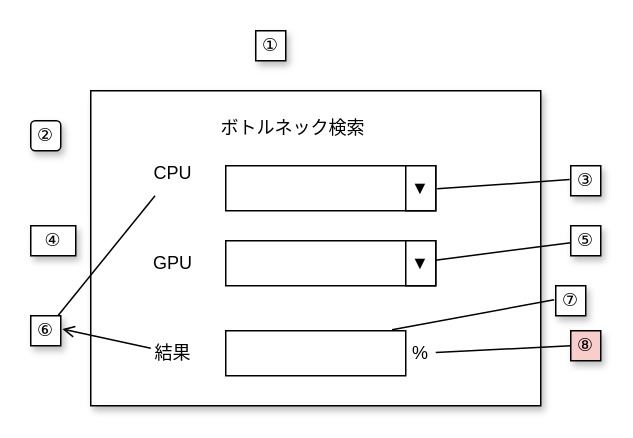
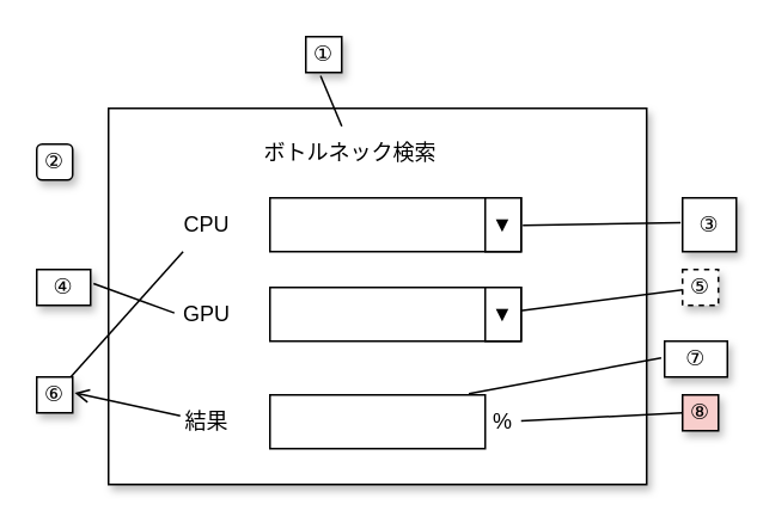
+ <mxCell id="17" value="" style="endArrow=none;html=1;rounded=0;entryX=0.411;entryY=1.094;entryDx=0;entryDy=0;entryPerimeter=0;exitX=0.455;exitY=0;exitDx=0;exitDy=0;exitPerimeter=0;" parent="14" source="4" target="15" edge="1"><mxGeometry width="50" height="50" relative="1" as="geometry"><mxPoint x="267.5" y="70" as="sourcePoint" /><mxPoint x="180" y="30" as="targetPoint" /></mxGeometry></mxCell>
- <mxCell id="7" value="CPU" style="text;html=1;strokeColor=none;fillColor=none;align=center;verticalAlign=middle;whiteSpace=wrap;rounded=0;" parent="3" vertex="1"><mxGeometry x="100" y="100" width="30" height="30" as="geometry" /></mxCell>
+ <mxCell id="7" value="CPU" style="text;html=1;strokeColor=none;fillColor=none;align=center;verticalAlign=middle;whiteSpace=wrap;rounded=0;" parent="3" vertex="1"><mxGeometry x="100" y="110" width="30" height="30" as="geometry" /></mxCell>
- <mxCell id="19" value="③" style="whiteSpace=wrap;html=1;aspect=fixed;shadow=1;" parent="14" vertex="1"><mxGeometry x="380" y="110" width="20" height="20" as="geometry" /></mxCell>
+ <mxCell id="19" value="③" style="whiteSpace=wrap;html=1;aspect=fixed;shadow=1;" parent="14" vertex="1"><mxGeometry x="380" y="110" width="30" height="30" as="geometry" /></mxCell>
- <mxCell id="22" value="⑤" style="whiteSpace=wrap;html=1;aspect=fixed;shadow=1;" parent="14" vertex="1"><mxGeometry x="380" y="150" width="20" height="20" as="geometry" /></mxCell>
+ <mxCell id="22" value="⑤" style="whiteSpace=wrap;html=1;aspect=fixed;shadow=1;dashed=1;" parent="14" vertex="1"><mxGeometry x="380" y="150" width="20" height="20" as="geometry" /></mxCell>
+ <mxCell id="23" value="" style="endArrow=none;html=1;rounded=0;entryX=1.055;entryY=0.393;entryDx=0;entryDy=0;entryPerimeter=0;exitX=-0.109;exitY=0.476;exitDx=0;exitDy=0;exitPerimeter=0;" parent="14" source="8" target="21" edge="1"><mxGeometry width="50" height="50" relative="1" as="geometry"><mxPoint x="110" y="128.525" as="sourcePoint" /><mxPoint x="50.64" y="102.9" as="targetPoint" /></mxGeometry></mxCell>
- <mxCell id="26" value="⑦" style="whiteSpace=wrap;html=1;aspect=fixed;shadow=1;" parent="14" vertex="1"><mxGeometry x="370" y="190" width="20" height="20" as="geometry" /></mxCell>
+ <mxCell id="26" value="⑦" style="whiteSpace=wrap;html=1;aspect=fixed;shadow=1;" parent="14" vertex="1"><mxGeometry x="370" y="190" width="35" height="20" as="geometry" /></mxCell>
